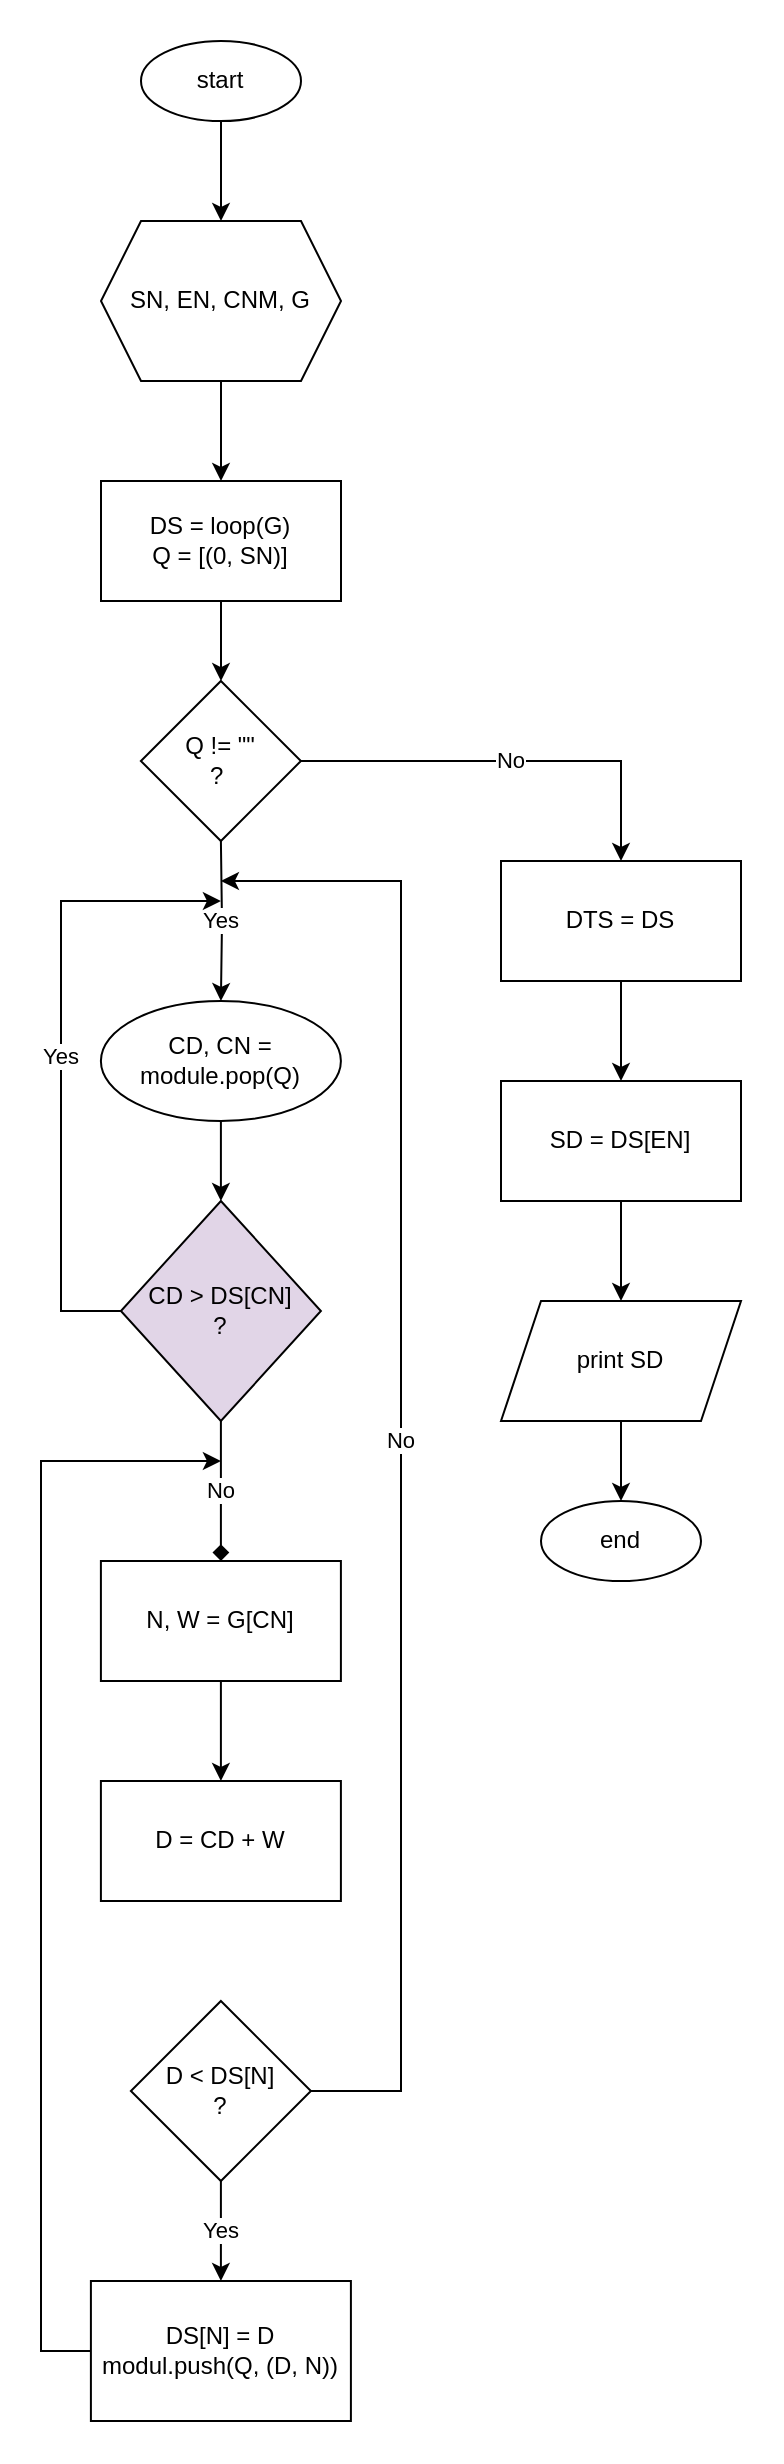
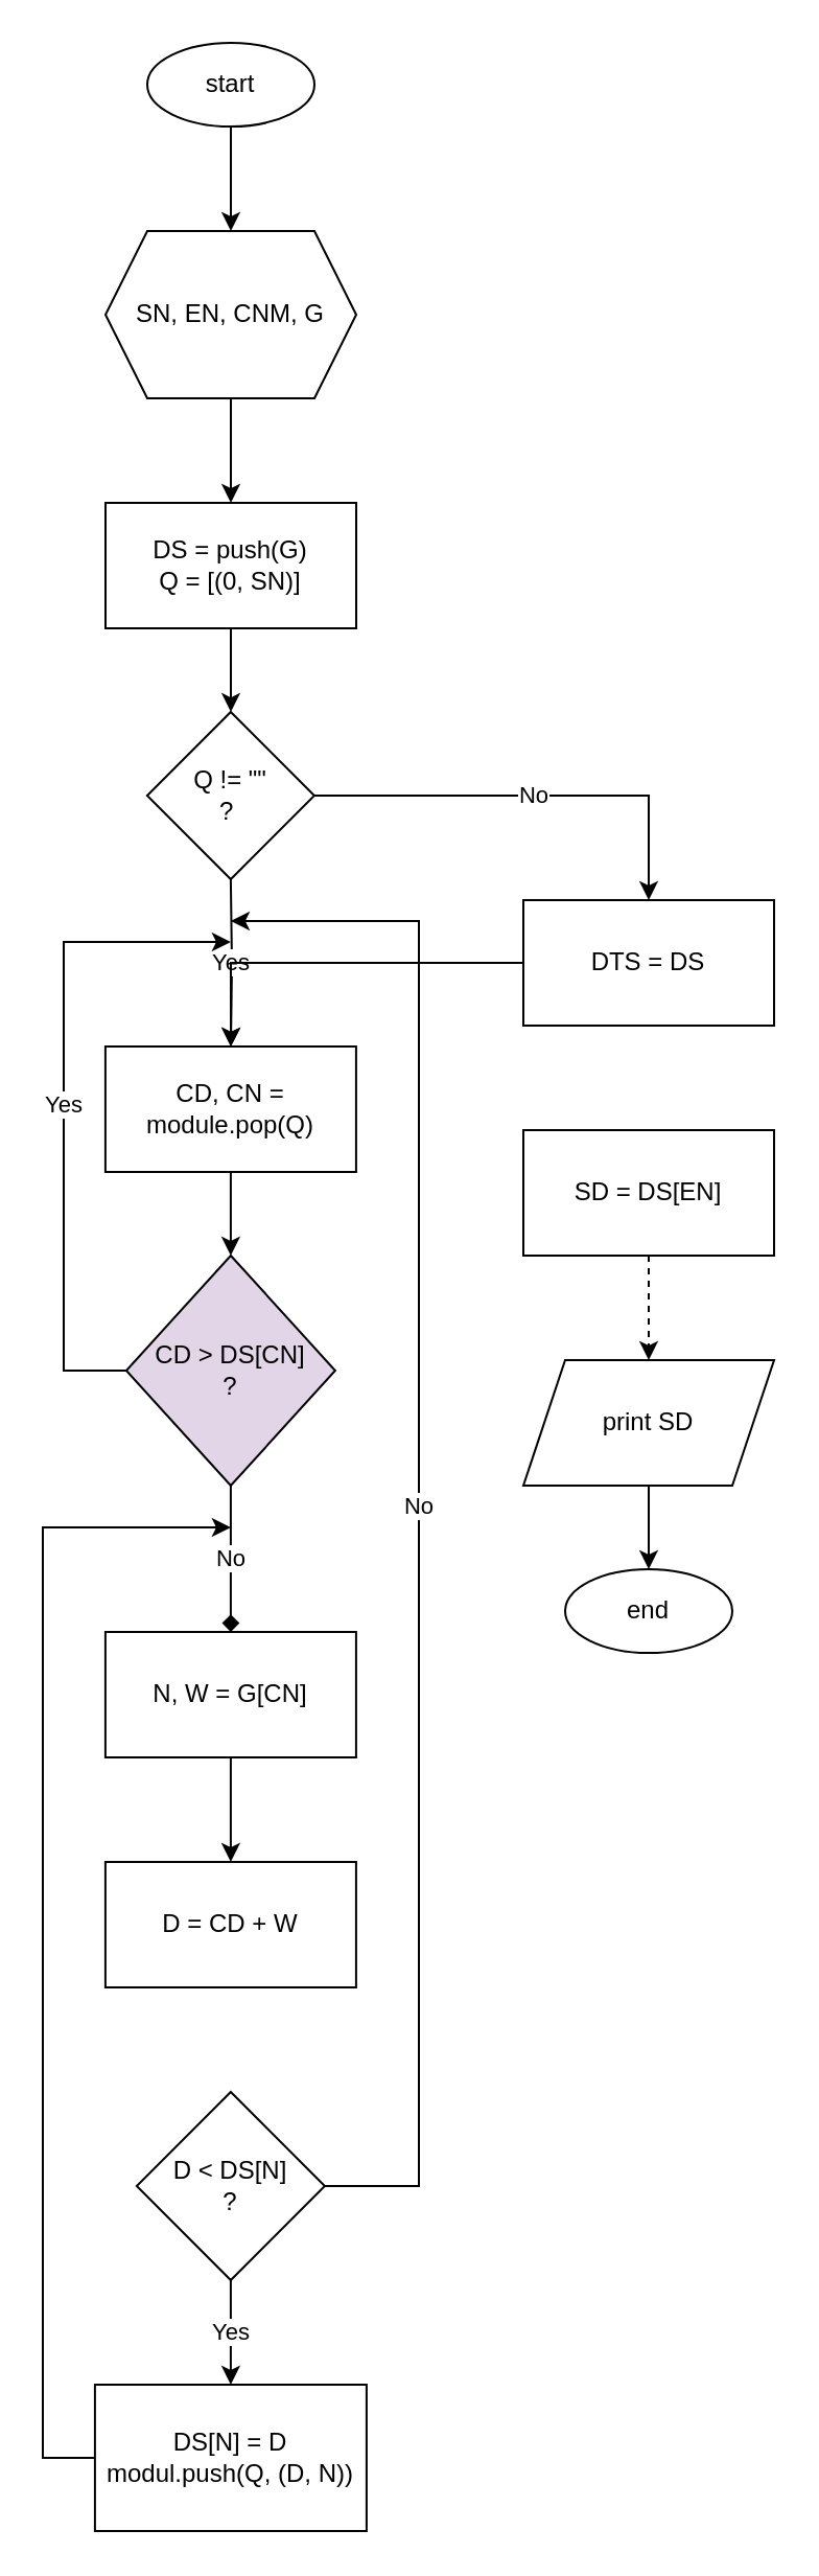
- <mxCell id="8" value="DS = loop(G)&lt;br&gt;Q = [(0, SN)]" style="rounded=0;whiteSpace=wrap;html=1;" vertex="1" parent="1"><mxGeometry x="50" y="240" width="120" height="60" as="geometry" /></mxCell>
+ <mxCell id="8" value="DS = push(G)&lt;br&gt;Q = [(0, SN)]" style="rounded=0;whiteSpace=wrap;html=1;" vertex="1" parent="1"><mxGeometry x="50" y="240" width="120" height="60" as="geometry" /></mxCell>
- <mxCell id="24" style="edgeStyle=orthogonalEdgeStyle;rounded=0;orthogonalLoop=1;jettySize=auto;html=1;" edge="1" parent="1" source="25" target="27"><mxGeometry relative="1" as="geometry"><mxPoint x="310" y="550" as="targetPoint" /></mxGeometry></mxCell>
+ <mxCell id="24" style="edgeStyle=orthogonalEdgeStyle;rounded=0;orthogonalLoop=1;jettySize=auto;html=1;" edge="1" parent="1" source="25" target="10"><mxGeometry relative="1" as="geometry"><mxPoint x="310" y="550" as="targetPoint" /></mxGeometry></mxCell>
- <mxCell id="10" value="CD, CN = module.pop(Q)" style="ellipse;whiteSpace=wrap;html=1;" vertex="1" parent="1"><mxGeometry x="49.95" y="500" width="120" height="60" as="geometry" /></mxCell>
+ <mxCell id="10" value="CD, CN = module.pop(Q)" style="rounded=0;whiteSpace=wrap;html=1;" vertex="1" parent="1"><mxGeometry x="49.95" y="500" width="120" height="60" as="geometry" /></mxCell>
- <mxCell id="26" style="edgeStyle=orthogonalEdgeStyle;rounded=0;orthogonalLoop=1;jettySize=auto;html=1;" edge="1" parent="1" source="27" target="29"><mxGeometry relative="1" as="geometry"><mxPoint x="310" y="650" as="targetPoint" /></mxGeometry></mxCell>
+ <mxCell id="26" style="edgeStyle=orthogonalEdgeStyle;rounded=0;orthogonalLoop=1;jettySize=auto;html=1;dashed=1;" edge="1" parent="1" source="27" target="29"><mxGeometry relative="1" as="geometry"><mxPoint x="310" y="650" as="targetPoint" /></mxGeometry></mxCell>
